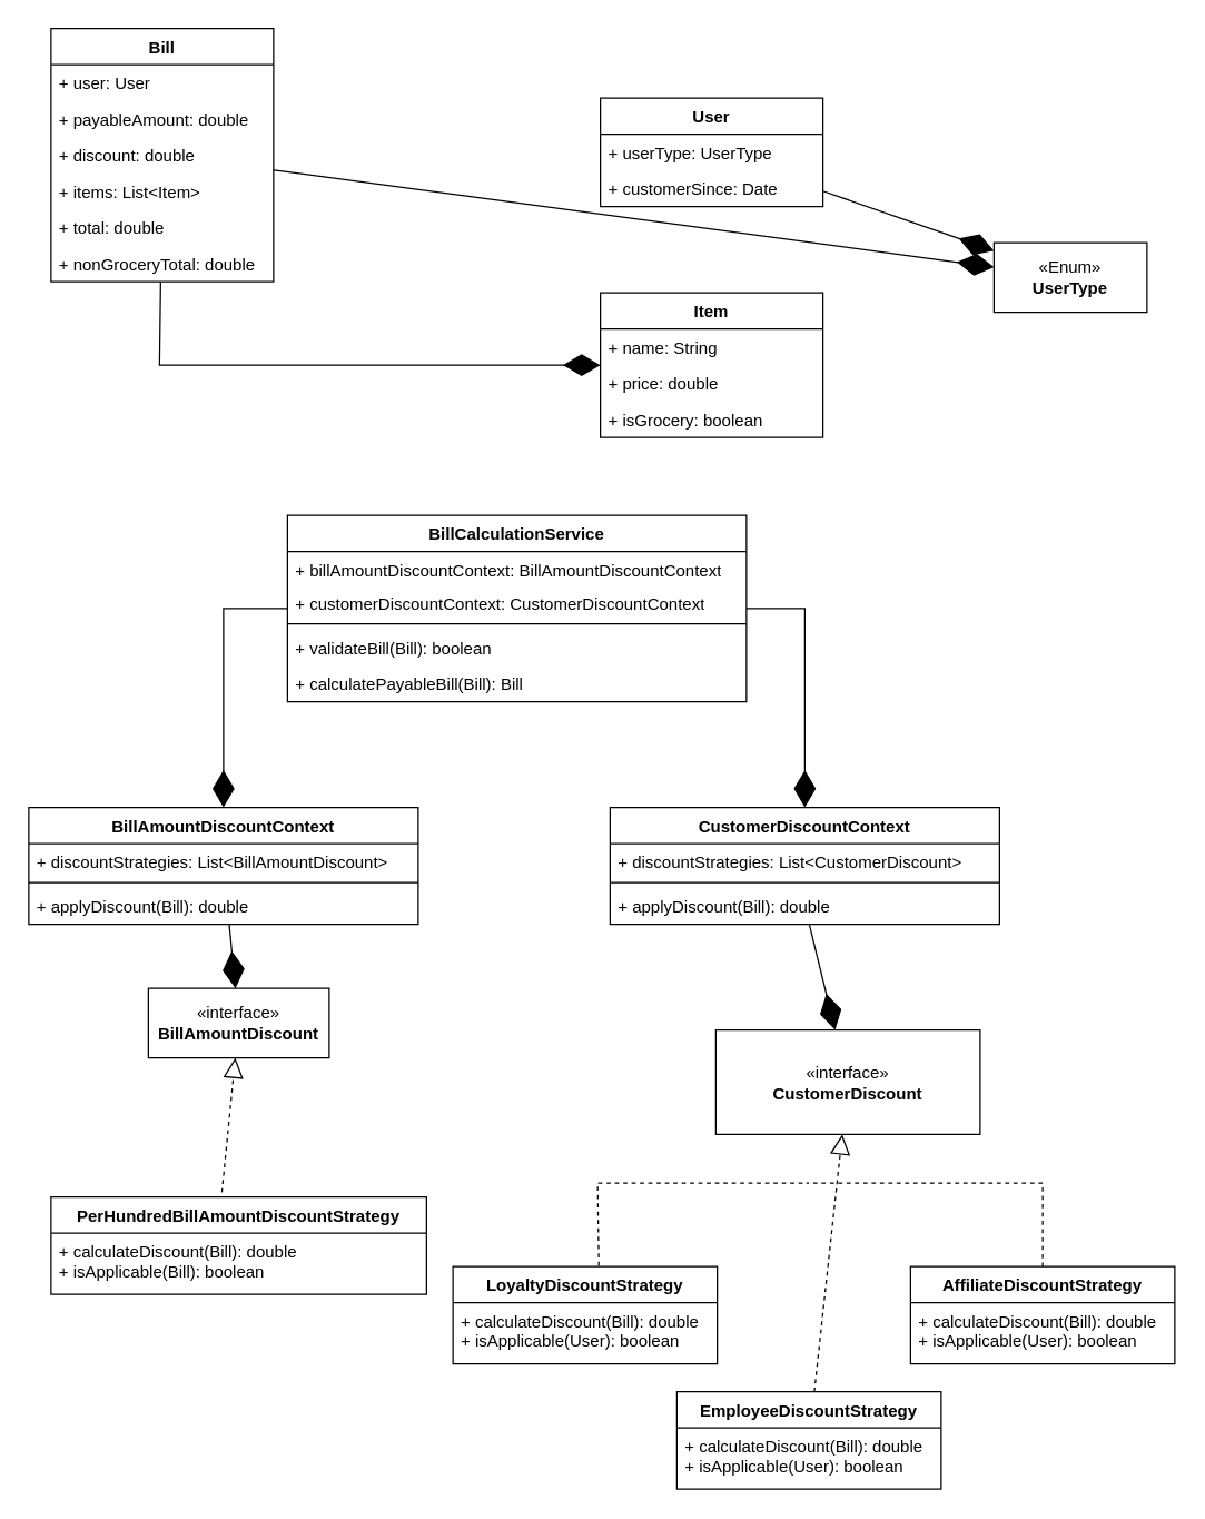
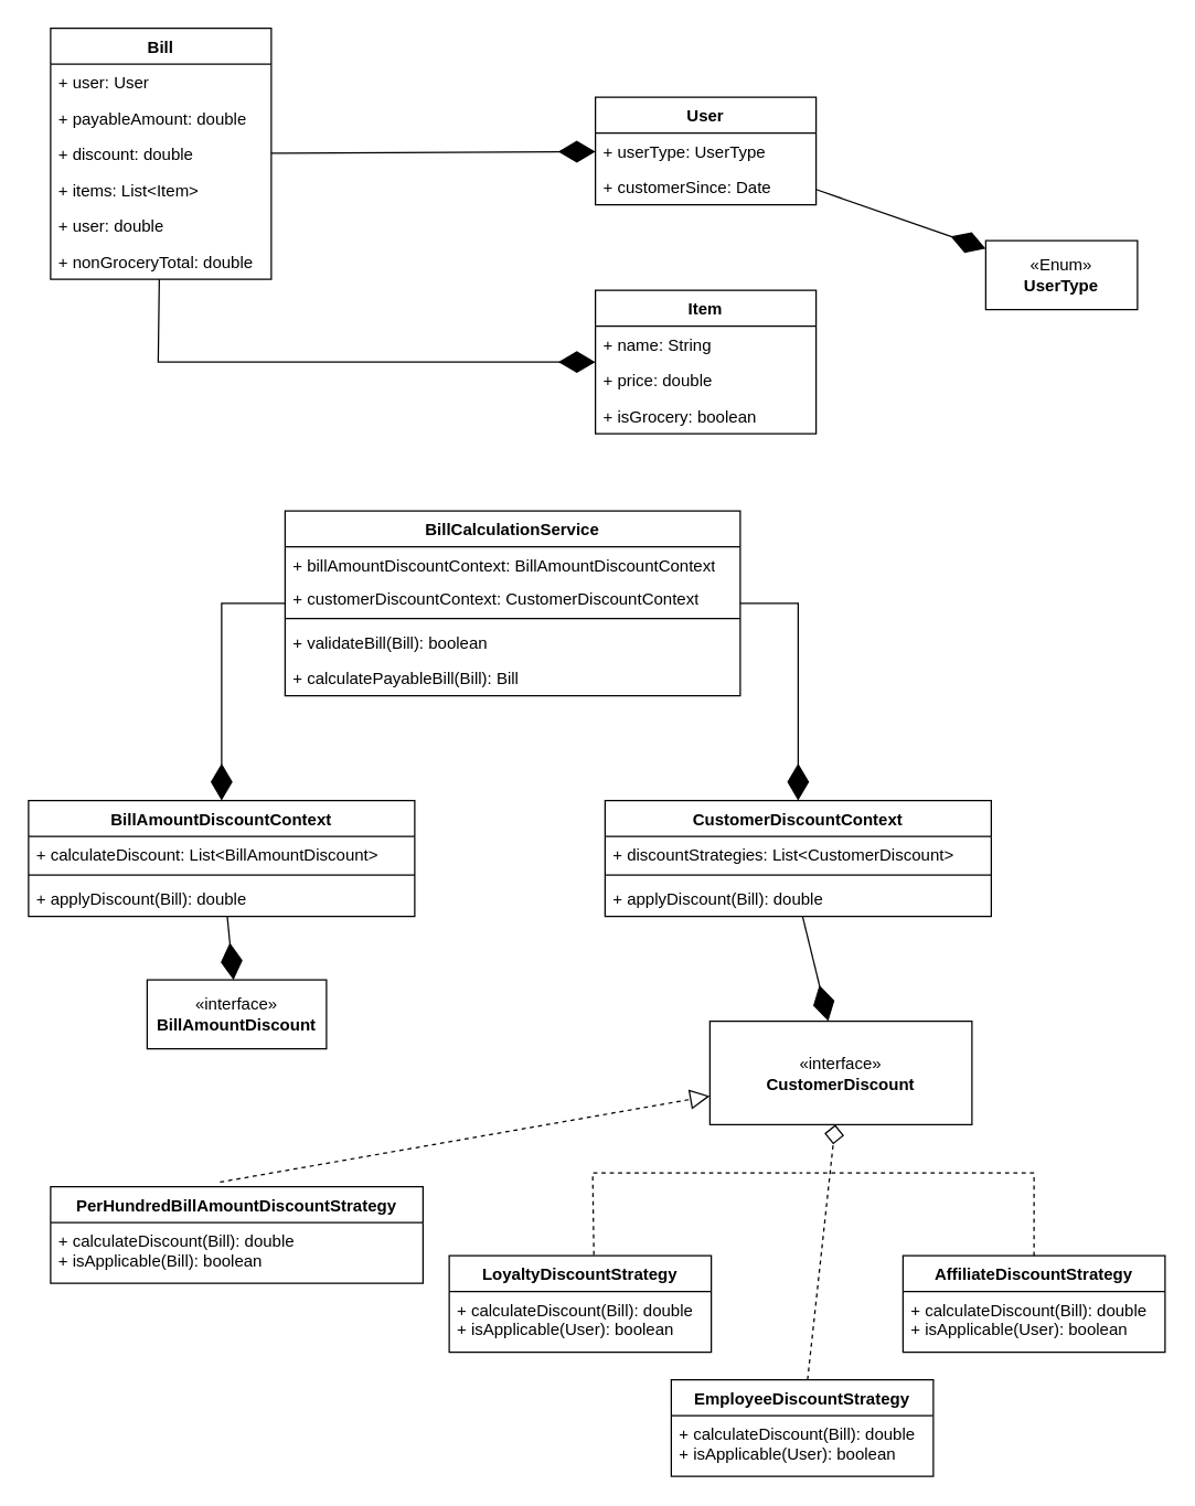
- <mxCell id="51" value="" style="endArrow=diamondThin;endFill=1;endSize=24;html=1;rounded=0;" edge="1" parent="1" source="34" target="48"><mxGeometry width="160" relative="1" as="geometry"><mxPoint x="424" y="230" as="sourcePoint" /><mxPoint x="584" y="230" as="targetPoint" /></mxGeometry></mxCell>
+ <mxCell id="51" value="" style="endArrow=diamondThin;endFill=1;endSize=24;html=1;rounded=0;" edge="1" parent="1" source="34" target="41"><mxGeometry width="160" relative="1" as="geometry"><mxPoint x="424" y="230" as="sourcePoint" /><mxPoint x="584" y="230" as="targetPoint" /></mxGeometry></mxCell>
- <mxCell id="39" value="+ total: double" style="text;strokeColor=none;fillColor=none;align=left;verticalAlign=top;spacingLeft=4;spacingRight=4;overflow=hidden;rotatable=0;points=[[0,0.5],[1,0.5]];portConstraint=eastwest;whiteSpace=wrap;html=1;" vertex="1" parent="34"><mxGeometry y="130" width="160" height="26" as="geometry" /></mxCell>
+ <mxCell id="39" value="+ user: double" style="text;strokeColor=none;fillColor=none;align=left;verticalAlign=top;spacingLeft=4;spacingRight=4;overflow=hidden;rotatable=0;points=[[0,0.5],[1,0.5]];portConstraint=eastwest;whiteSpace=wrap;html=1;" vertex="1" parent="34"><mxGeometry y="130" width="160" height="26" as="geometry" /></mxCell>
- <mxCell id="17" value="+ discountStrategies: List&amp;lt;BillAmountDiscount&amp;gt;" style="text;strokeColor=none;fillColor=none;align=left;verticalAlign=top;spacingLeft=4;spacingRight=4;overflow=hidden;rotatable=0;points=[[0,0.5],[1,0.5]];portConstraint=eastwest;whiteSpace=wrap;html=1;" vertex="1" parent="16"><mxGeometry y="26" width="280" height="24" as="geometry" /></mxCell>
+ <mxCell id="17" value="+ calculateDiscount: List&amp;lt;BillAmountDiscount&amp;gt;" style="text;strokeColor=none;fillColor=none;align=left;verticalAlign=top;spacingLeft=4;spacingRight=4;overflow=hidden;rotatable=0;points=[[0,0.5],[1,0.5]];portConstraint=eastwest;whiteSpace=wrap;html=1;" vertex="1" parent="16"><mxGeometry y="26" width="280" height="24" as="geometry" /></mxCell>
- <mxCell id="6" value="" style="endArrow=block;dashed=1;endFill=0;endSize=12;html=1;rounded=0;exitX=0.455;exitY=-0.048;exitDx=0;exitDy=0;exitPerimeter=0;" edge="1" parent="1" source="4" target="3"><mxGeometry width="160" relative="1" as="geometry"><mxPoint x="316" y="850" as="sourcePoint" /><mxPoint x="476" y="850" as="targetPoint" /></mxGeometry></mxCell>
+ <mxCell id="6" value="" style="endArrow=block;dashed=1;endFill=0;endSize=12;html=1;rounded=0;exitX=0.455;exitY=-0.048;exitDx=0;exitDy=0;exitPerimeter=0;" edge="1" parent="1" source="4" target="2"><mxGeometry width="160" relative="1" as="geometry"><mxPoint x="316" y="850" as="sourcePoint" /><mxPoint x="476" y="850" as="targetPoint" /></mxGeometry></mxCell>
- <mxCell id="14" value="" style="endArrow=block;dashed=1;endFill=0;endSize=12;html=1;rounded=0;" edge="1" parent="1" source="9" target="2"><mxGeometry width="160" relative="1" as="geometry"><mxPoint x="578.5" y="897" as="sourcePoint" /><mxPoint x="579.5" y="830" as="targetPoint" /></mxGeometry></mxCell>
+ <mxCell id="14" value="" style="endArrow=diamond;dashed=1;endFill=0;endSize=12;html=1;rounded=0;" edge="1" parent="1" source="9" target="2"><mxGeometry width="160" relative="1" as="geometry"><mxPoint x="578.5" y="897" as="sourcePoint" /><mxPoint x="579.5" y="830" as="targetPoint" /></mxGeometry></mxCell>
